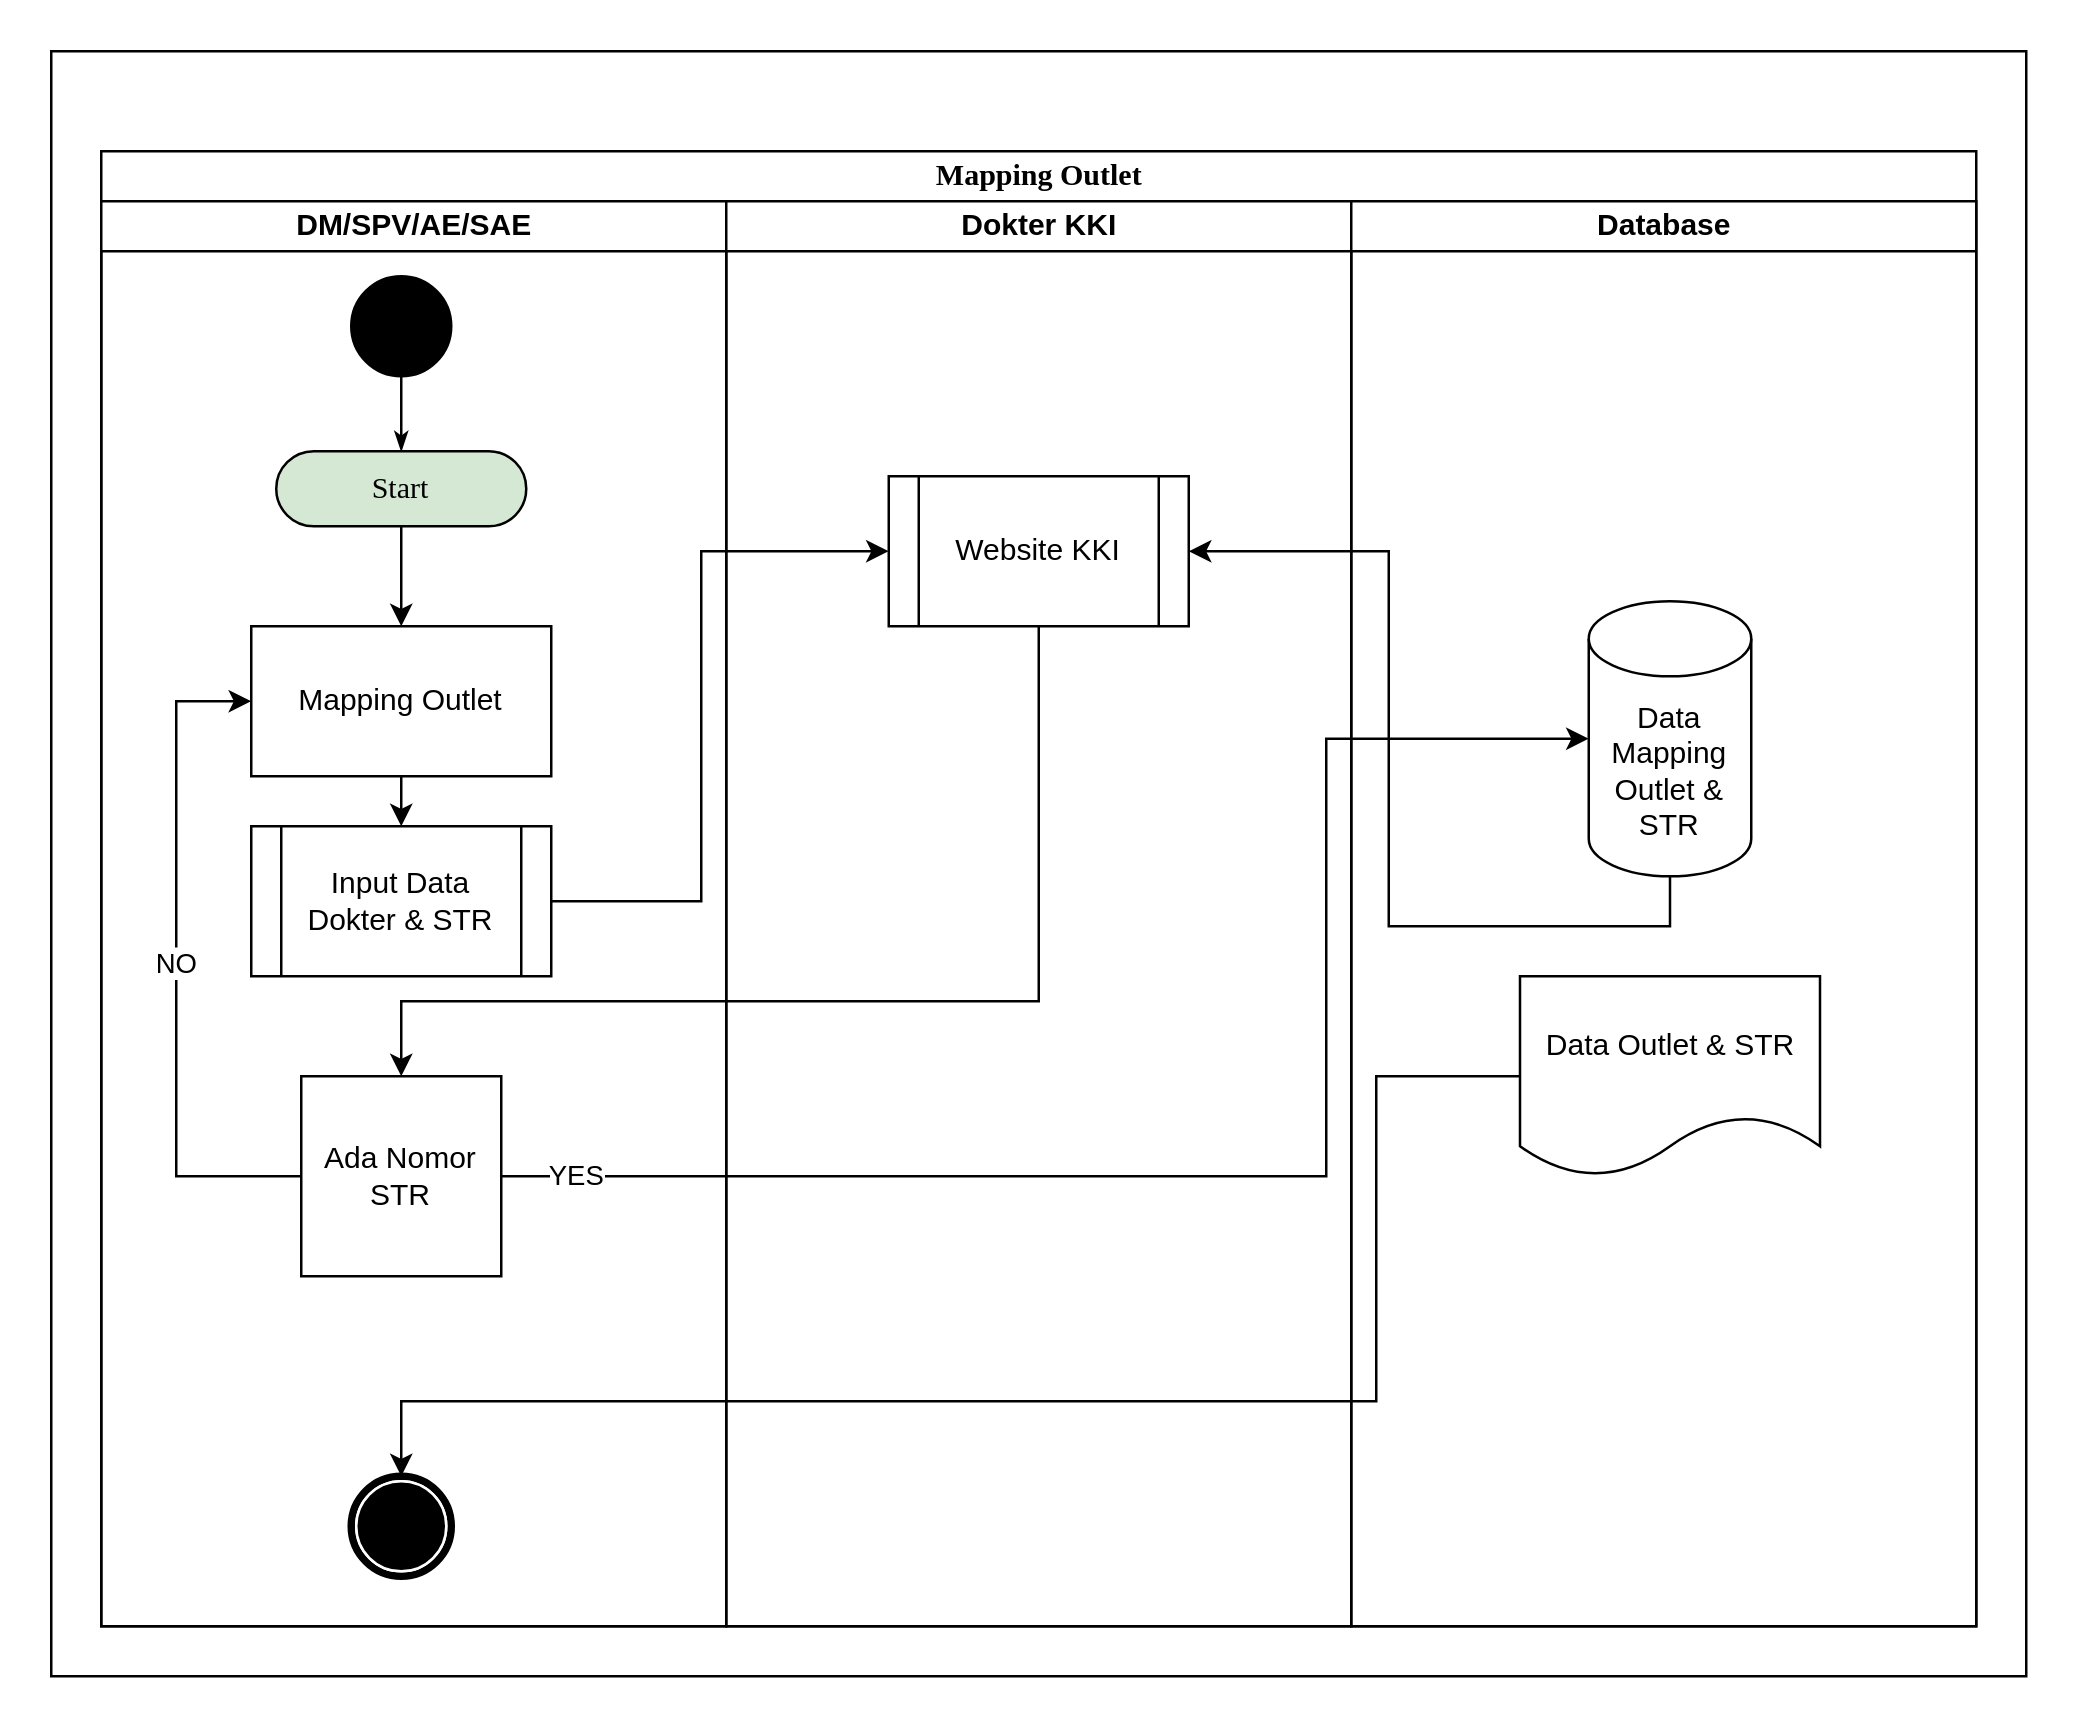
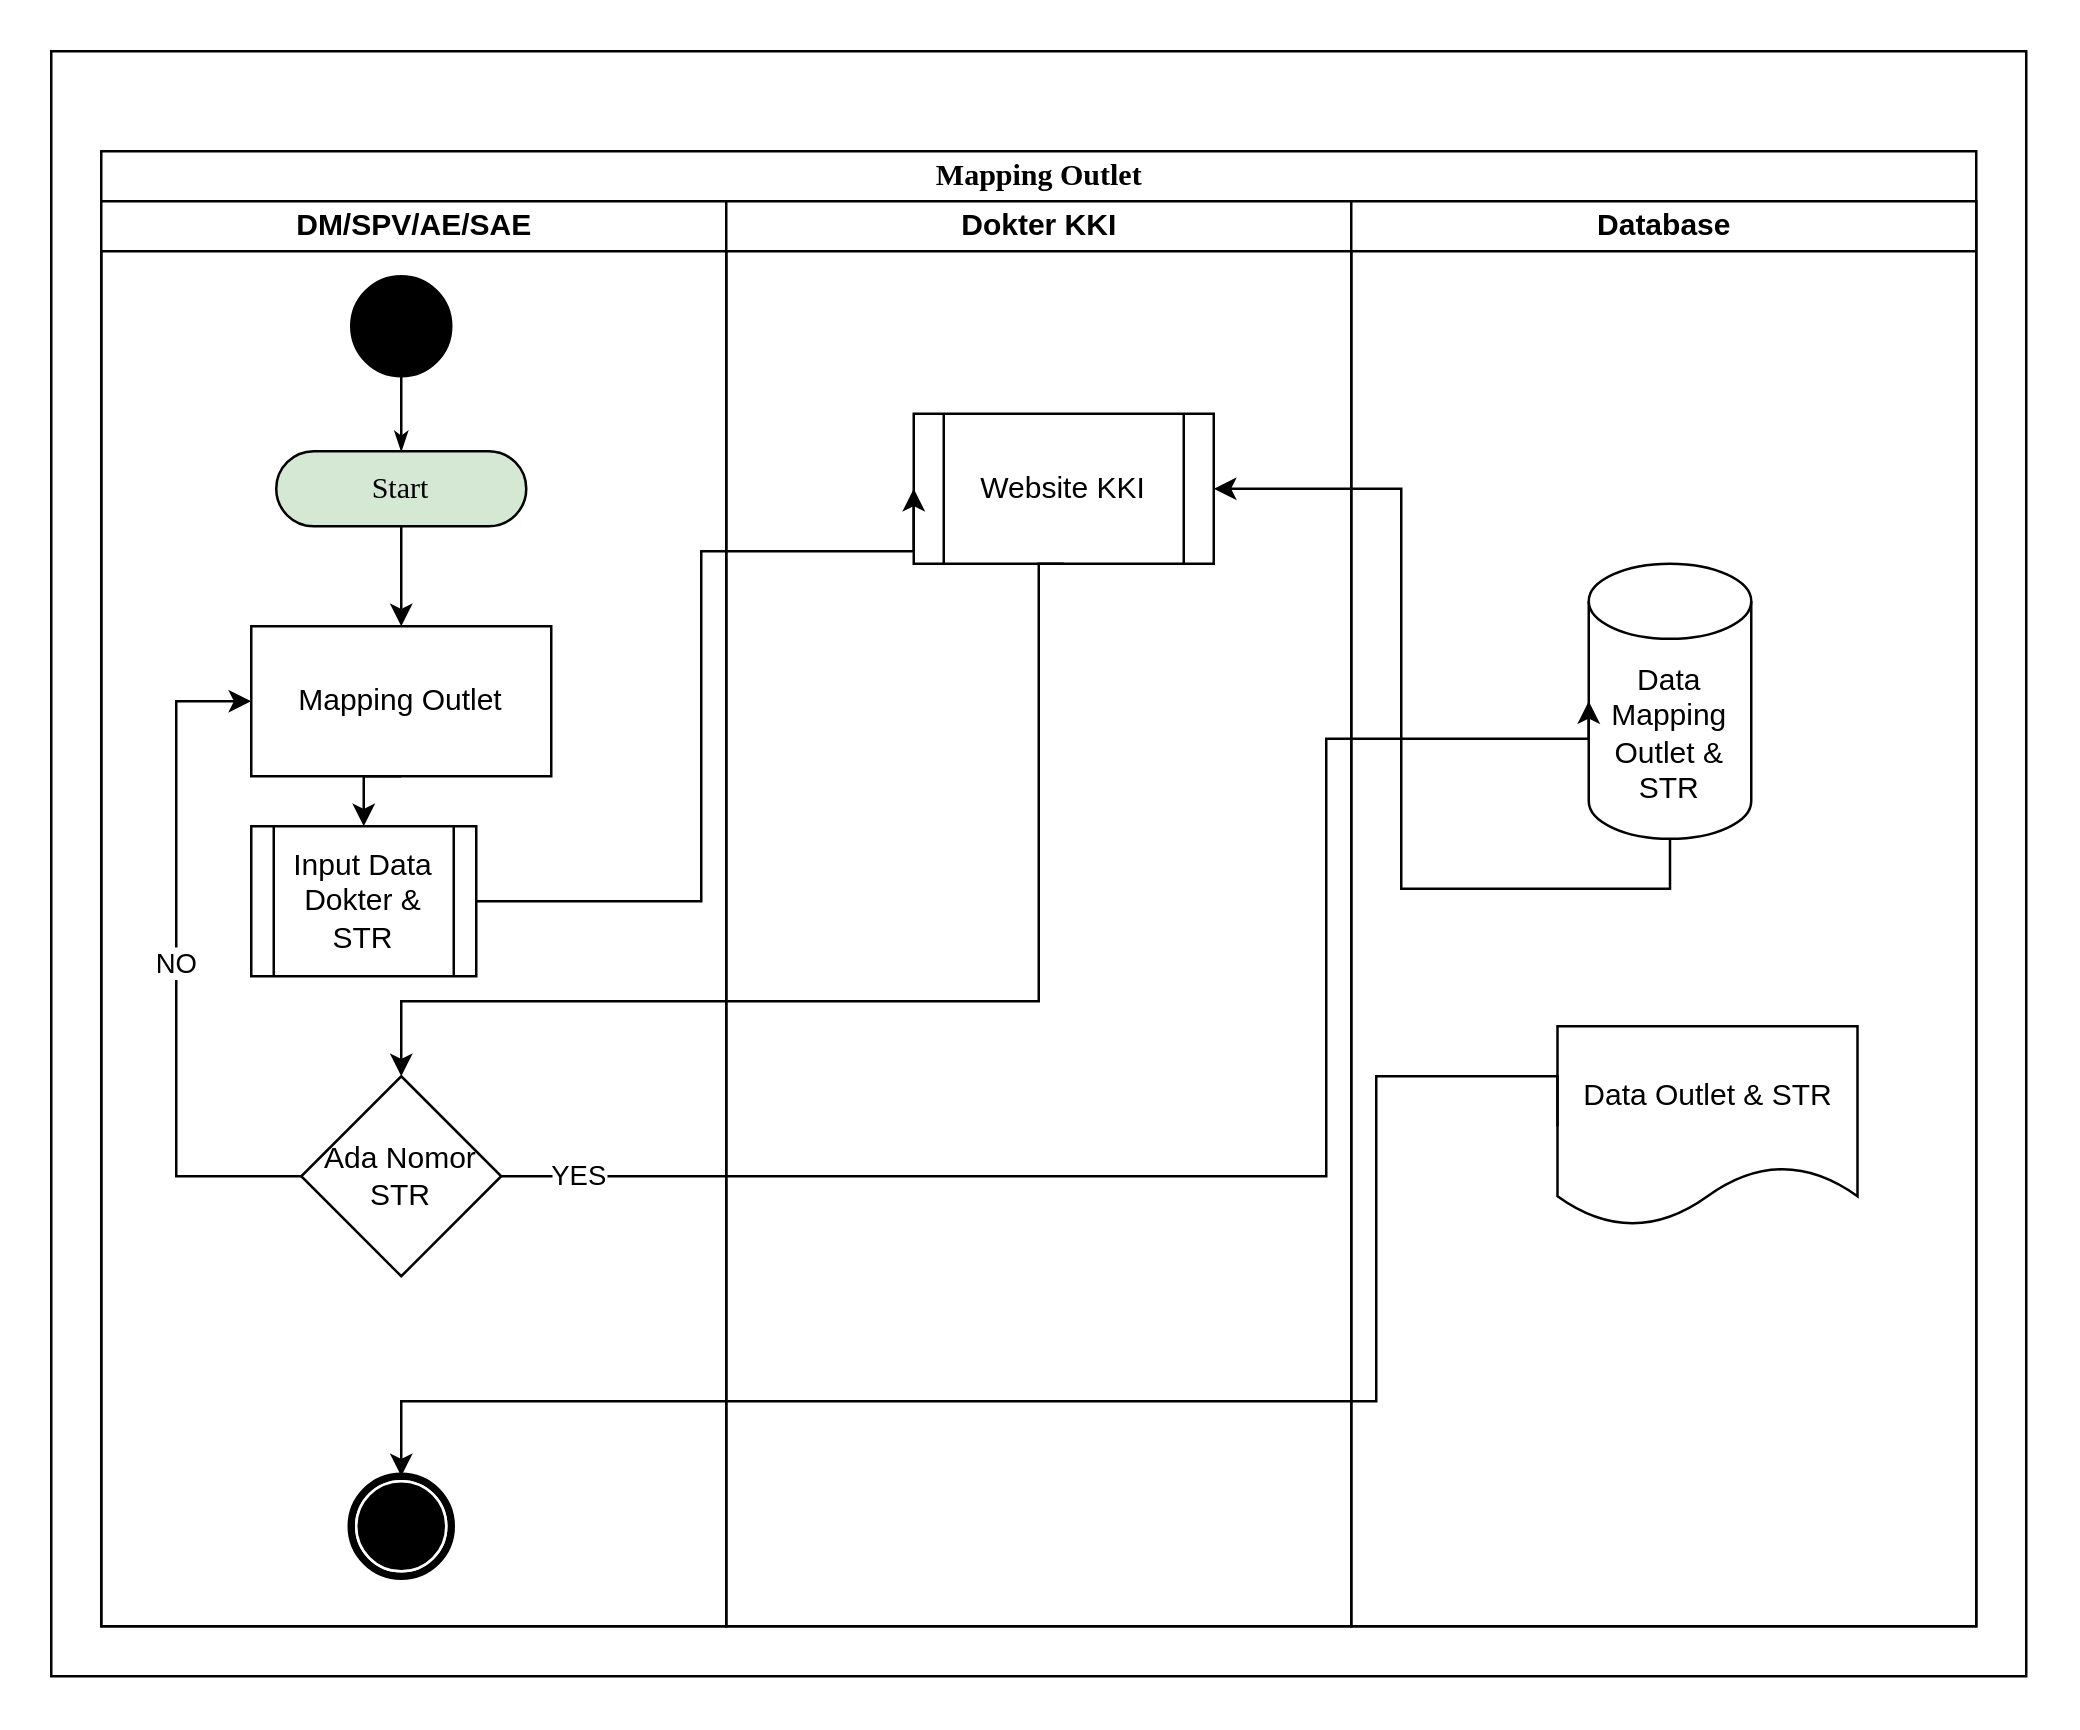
- <mxCell id="14" value="Website KKI" style="shape=process;whiteSpace=wrap;html=1;backgroundOutline=1;" parent="13" vertex="1"><mxGeometry x="65" y="110" width="120" height="60" as="geometry" /></mxCell>
+ <mxCell id="14" value="Website KKI" style="shape=process;whiteSpace=wrap;html=1;backgroundOutline=1;" parent="13" vertex="1"><mxGeometry x="75" y="85" width="120" height="60" as="geometry" /></mxCell>
- <mxCell id="17" value="Data Mapping Outlet &amp;amp; STR" style="shape=cylinder3;whiteSpace=wrap;html=1;boundedLbl=1;backgroundOutline=1;size=15;" parent="15" vertex="1"><mxGeometry x="95" y="160" width="65" height="110" as="geometry" /></mxCell>
+ <mxCell id="17" value="Data Mapping Outlet &amp;amp; STR" style="shape=cylinder3;whiteSpace=wrap;html=1;boundedLbl=1;backgroundOutline=1;size=15;" parent="15" vertex="1"><mxGeometry x="95" y="145" width="65" height="110" as="geometry" /></mxCell>
- <mxCell id="23" value="Input Data Dokter &amp;amp; STR" style="shape=process;whiteSpace=wrap;html=1;backgroundOutline=1;" parent="1" vertex="1"><mxGeometry x="100" y="330" width="120" height="60" as="geometry" /></mxCell>
+ <mxCell id="23" value="Input Data Dokter &amp;amp; STR" style="shape=process;whiteSpace=wrap;html=1;backgroundOutline=1;" parent="1" vertex="1"><mxGeometry x="100" y="330" width="90" height="60" as="geometry" /></mxCell>
- <mxCell id="18" value="Data Outlet &amp;amp; STR" style="shape=document;whiteSpace=wrap;html=1;boundedLbl=1;" parent="15" vertex="1"><mxGeometry x="67.5" y="310" width="120" height="80" as="geometry" /></mxCell>
+ <mxCell id="18" value="Data Outlet &amp;amp; STR" style="shape=document;whiteSpace=wrap;html=1;boundedLbl=1;" parent="15" vertex="1"><mxGeometry x="82.5" y="330" width="120" height="80" as="geometry" /></mxCell>
- <mxCell id="12" value="Ada Nomor STR" style="whiteSpace=wrap;html=1;rounded=0;" parent="4" vertex="1"><mxGeometry x="80" y="350" width="80" height="80" as="geometry" /></mxCell>
+ <mxCell id="12" value="Ada Nomor STR" style="rhombus;whiteSpace=wrap;html=1;" parent="4" vertex="1"><mxGeometry x="80" y="350" width="80" height="80" as="geometry" /></mxCell>
